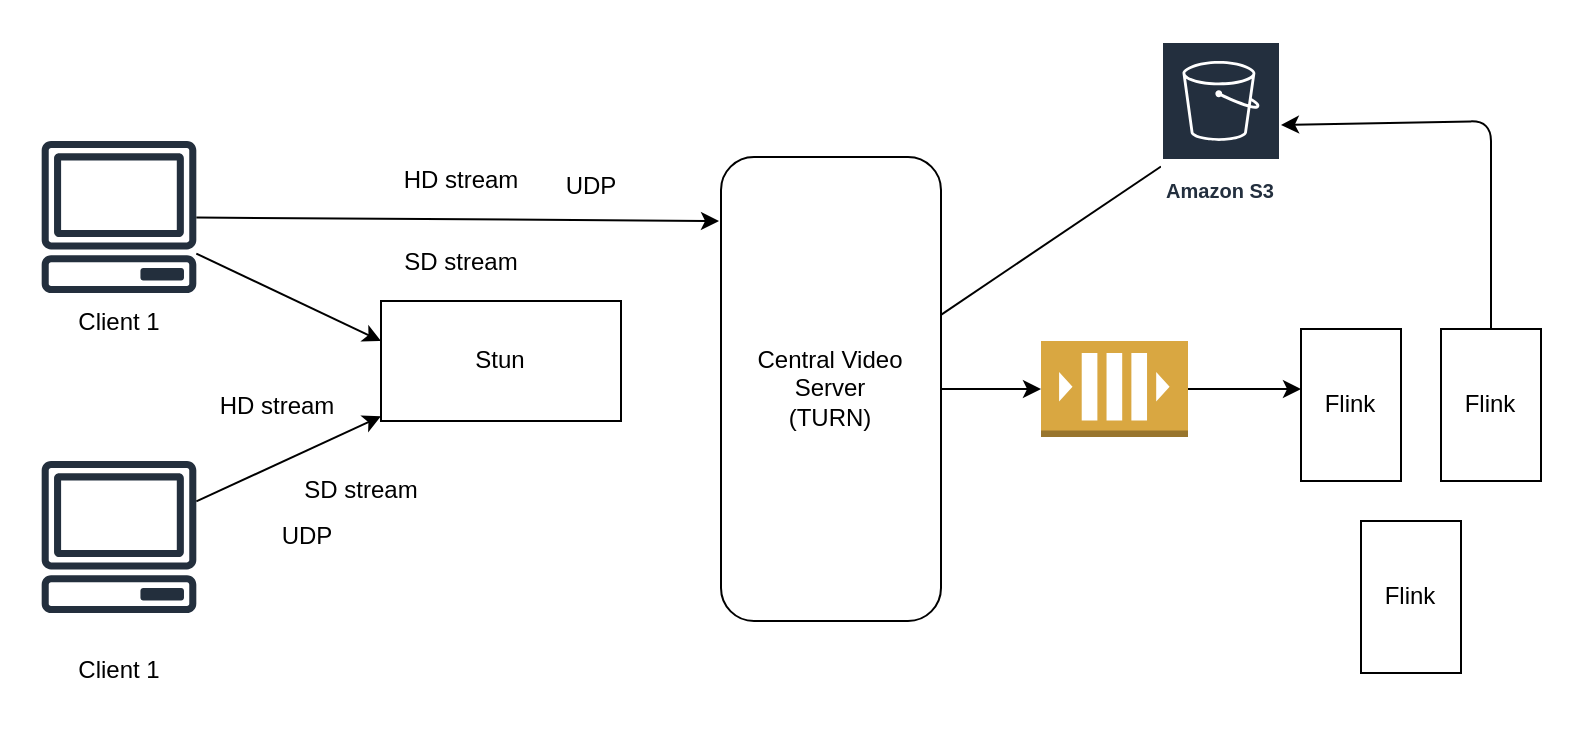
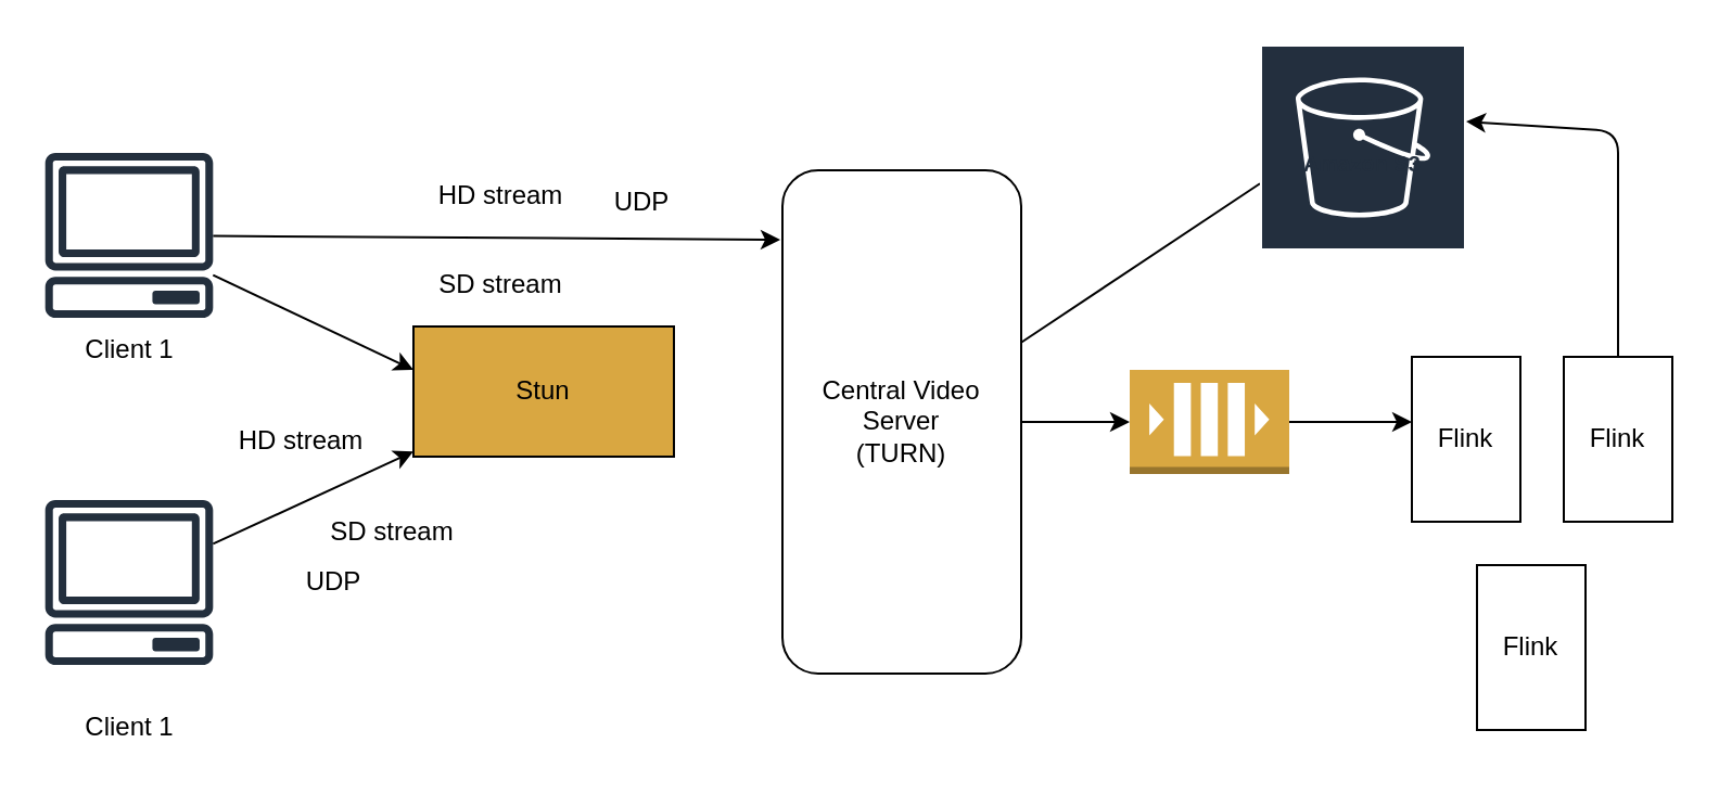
- <mxCell id="21" value="Amazon S3" style="sketch=0;outlineConnect=0;fontColor=#232F3E;gradientColor=none;strokeColor=#ffffff;fillColor=#232F3E;dashed=0;verticalLabelPosition=middle;verticalAlign=bottom;align=center;html=1;whiteSpace=wrap;fontSize=10;fontStyle=1;spacing=3;shape=mxgraph.aws4.productIcon;prIcon=mxgraph.aws4.s3;" vertex="1" parent="1"><mxGeometry x="580" y="20" width="60" height="85" as="geometry" /></mxCell>
+ <mxCell id="21" value="Amazon S3" style="sketch=0;outlineConnect=0;fontColor=#232F3E;gradientColor=none;strokeColor=#ffffff;fillColor=#232F3E;dashed=0;verticalLabelPosition=middle;verticalAlign=bottom;align=center;html=1;whiteSpace=wrap;fontSize=10;fontStyle=1;spacing=3;shape=mxgraph.aws4.productIcon;prIcon=mxgraph.aws4.s3;" vertex="1" parent="1"><mxGeometry x="580" y="20" width="95" height="65" as="geometry" /></mxCell>
- <mxCell id="9" value="Stun" style="rounded=0;whiteSpace=wrap;html=1;" vertex="1" parent="1"><mxGeometry x="190" y="150" width="120" height="60" as="geometry" /></mxCell>
+ <mxCell id="9" value="Stun" style="rounded=0;whiteSpace=wrap;html=1;fillColor=#d9a741;" vertex="1" parent="1"><mxGeometry x="190" y="150" width="120" height="60" as="geometry" /></mxCell>
